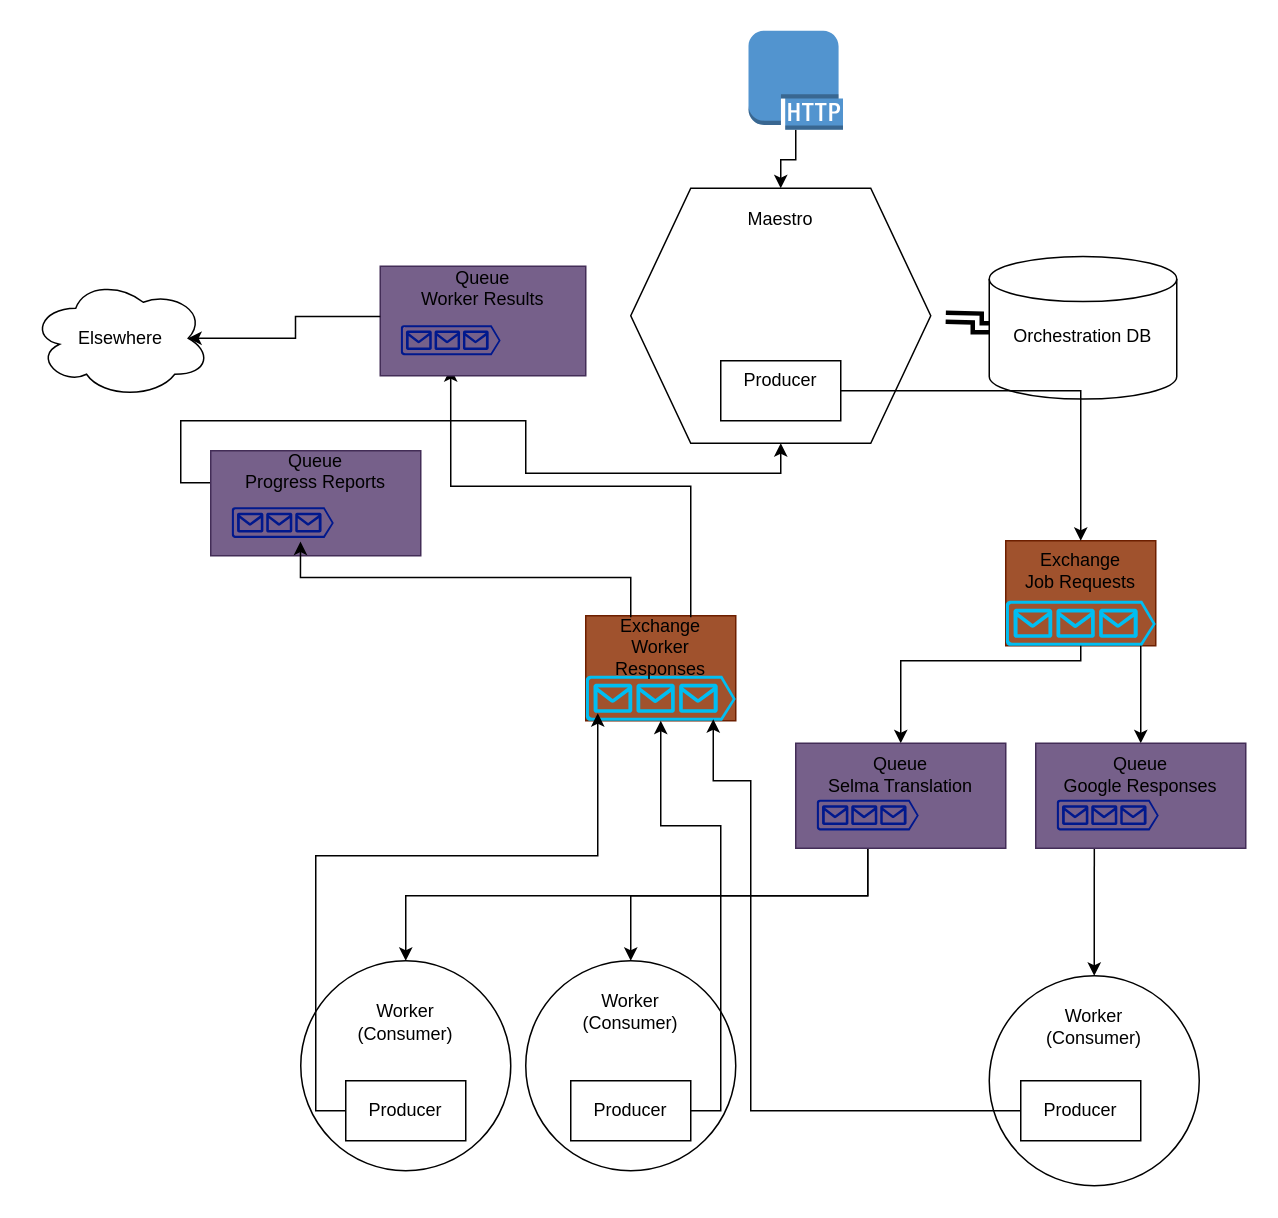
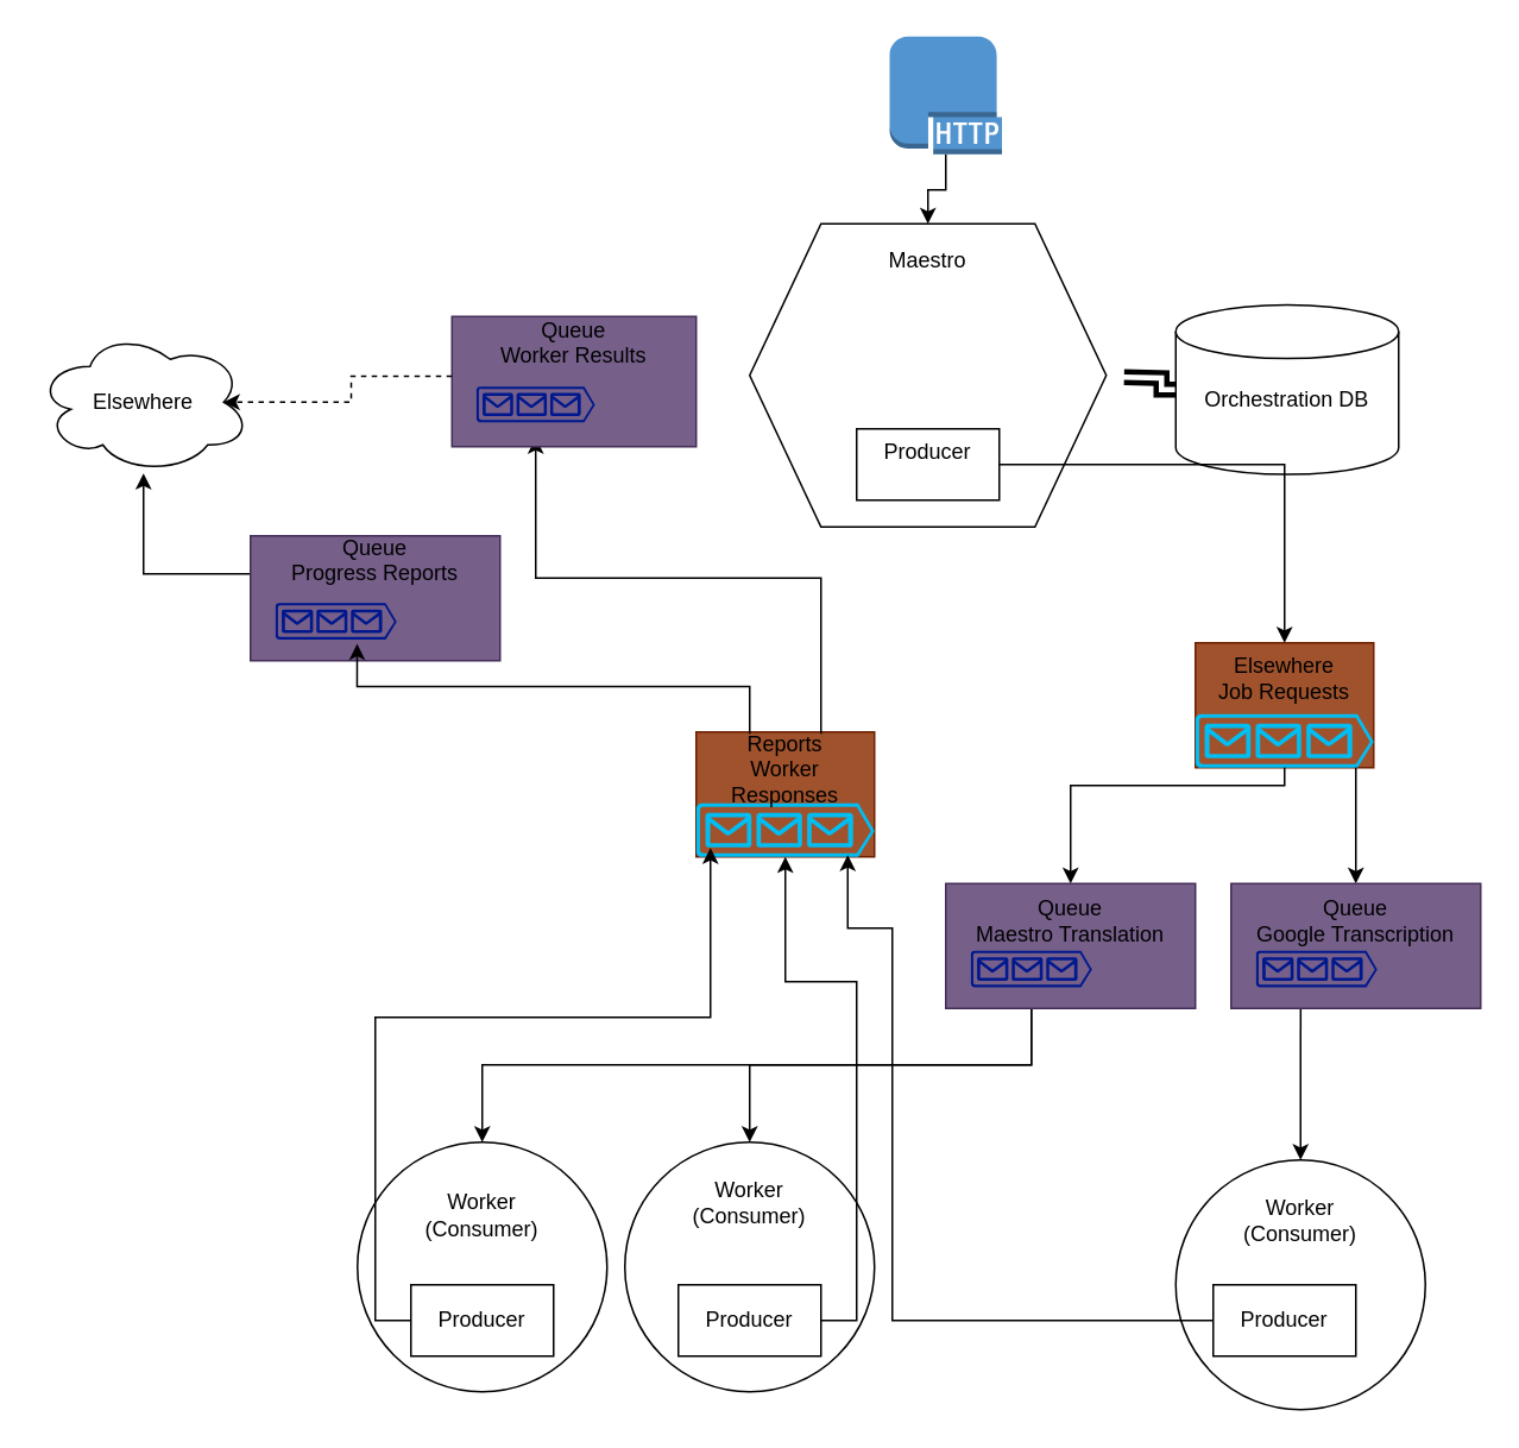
- <mxCell id="43" style="edgeStyle=orthogonalEdgeStyle;rounded=0;orthogonalLoop=1;jettySize=auto;html=1;exitX=0;exitY=0.75;exitDx=0;exitDy=0;entryX=0.875;entryY=0.5;entryDx=0;entryDy=0;entryPerimeter=0;" parent="1" source="38" target="29" edge="1"><mxGeometry relative="1" as="geometry" /></mxCell>
+ <mxCell id="43" style="edgeStyle=orthogonalEdgeStyle;rounded=0;orthogonalLoop=1;jettySize=auto;html=1;exitX=0;exitY=0.75;exitDx=0;exitDy=0;entryX=0.875;entryY=0.5;entryDx=0;entryDy=0;entryPerimeter=0;dashed=1;" parent="1" source="38" target="29" edge="1"><mxGeometry relative="1" as="geometry" /></mxCell>
- <mxCell id="28" style="edgeStyle=orthogonalEdgeStyle;rounded=0;orthogonalLoop=1;jettySize=auto;html=1;exitX=0;exitY=0.5;exitDx=0;exitDy=0;" parent="1" source="41" target="7" edge="1"><mxGeometry relative="1" as="geometry"><mxPoint x="310" y="280" as="targetPoint" /></mxGeometry></mxCell>
+ <mxCell id="28" style="edgeStyle=orthogonalEdgeStyle;rounded=0;orthogonalLoop=1;jettySize=auto;html=1;exitX=0;exitY=0.5;exitDx=0;exitDy=0;" parent="1" source="41" target="29" edge="1"><mxGeometry relative="1" as="geometry"><mxPoint x="310" y="280" as="targetPoint" /></mxGeometry></mxCell>
- <mxCell id="15" value="&lt;div&gt;Exchange&lt;/div&gt;&lt;div&gt;Job Requests&lt;br&gt;&lt;/div&gt;" style="text;html=1;strokeColor=none;fillColor=none;align=center;verticalAlign=middle;whiteSpace=wrap;rounded=0;" parent="13" vertex="1"><mxGeometry x="10" width="80" height="40.0" as="geometry" /></mxCell>
+ <mxCell id="15" value="&lt;div&gt;Elsewhere&lt;/div&gt;&lt;div&gt;Job Requests&lt;br&gt;&lt;/div&gt;" style="text;html=1;strokeColor=none;fillColor=none;align=center;verticalAlign=middle;whiteSpace=wrap;rounded=0;" parent="13" vertex="1"><mxGeometry x="10" width="80" height="40.0" as="geometry" /></mxCell>
- <mxCell id="5" value="&lt;div&gt;Exchange&lt;/div&gt;&lt;div&gt;Worker Responses&lt;/div&gt;" style="text;html=1;strokeColor=none;fillColor=none;align=center;verticalAlign=middle;whiteSpace=wrap;rounded=0;" parent="3" vertex="1"><mxGeometry x="10" y="1" width="80" height="40.0" as="geometry" /></mxCell>
+ <mxCell id="5" value="&lt;div&gt;Reports&lt;/div&gt;&lt;div&gt;Worker Responses&lt;/div&gt;" style="text;html=1;strokeColor=none;fillColor=none;align=center;verticalAlign=middle;whiteSpace=wrap;rounded=0;" parent="3" vertex="1"><mxGeometry x="10" y="1" width="80" height="40.0" as="geometry" /></mxCell>
- <mxCell id="32" value="&lt;div&gt;&lt;font style=&quot;font-size: 12px&quot;&gt;Queue&lt;/font&gt;&lt;/div&gt;&lt;div&gt;&lt;font style=&quot;font-size: 12px&quot;&gt;Selma Translation&lt;/font&gt;&lt;/div&gt;" style="text;html=1;strokeColor=none;fillColor=none;align=center;verticalAlign=middle;whiteSpace=wrap;rounded=0;" parent="30" vertex="1"><mxGeometry width="140" height="42.778" as="geometry" /></mxCell>
+ <mxCell id="32" value="&lt;div&gt;&lt;font style=&quot;font-size: 12px&quot;&gt;Queue&lt;/font&gt;&lt;/div&gt;&lt;div&gt;&lt;font style=&quot;font-size: 12px&quot;&gt;Maestro Translation&lt;/font&gt;&lt;/div&gt;" style="text;html=1;strokeColor=none;fillColor=none;align=center;verticalAlign=middle;whiteSpace=wrap;rounded=0;" parent="30" vertex="1"><mxGeometry width="140" height="42.778" as="geometry" /></mxCell>
- <mxCell id="35" value="&lt;div&gt;&lt;font style=&quot;font-size: 12px&quot;&gt;Queue&lt;/font&gt;&lt;/div&gt;&lt;div&gt;&lt;font style=&quot;font-size: 12px&quot;&gt;Google Responses&lt;/font&gt;&lt;/div&gt;" style="text;html=1;strokeColor=none;fillColor=none;align=center;verticalAlign=middle;whiteSpace=wrap;rounded=0;" parent="33" vertex="1"><mxGeometry width="140" height="42.778" as="geometry" /></mxCell>
+ <mxCell id="35" value="&lt;div&gt;&lt;font style=&quot;font-size: 12px&quot;&gt;Queue&lt;/font&gt;&lt;/div&gt;&lt;div&gt;&lt;font style=&quot;font-size: 12px&quot;&gt;Google Transcription&lt;/font&gt;&lt;/div&gt;" style="text;html=1;strokeColor=none;fillColor=none;align=center;verticalAlign=middle;whiteSpace=wrap;rounded=0;" parent="33" vertex="1"><mxGeometry width="140" height="42.778" as="geometry" /></mxCell>
